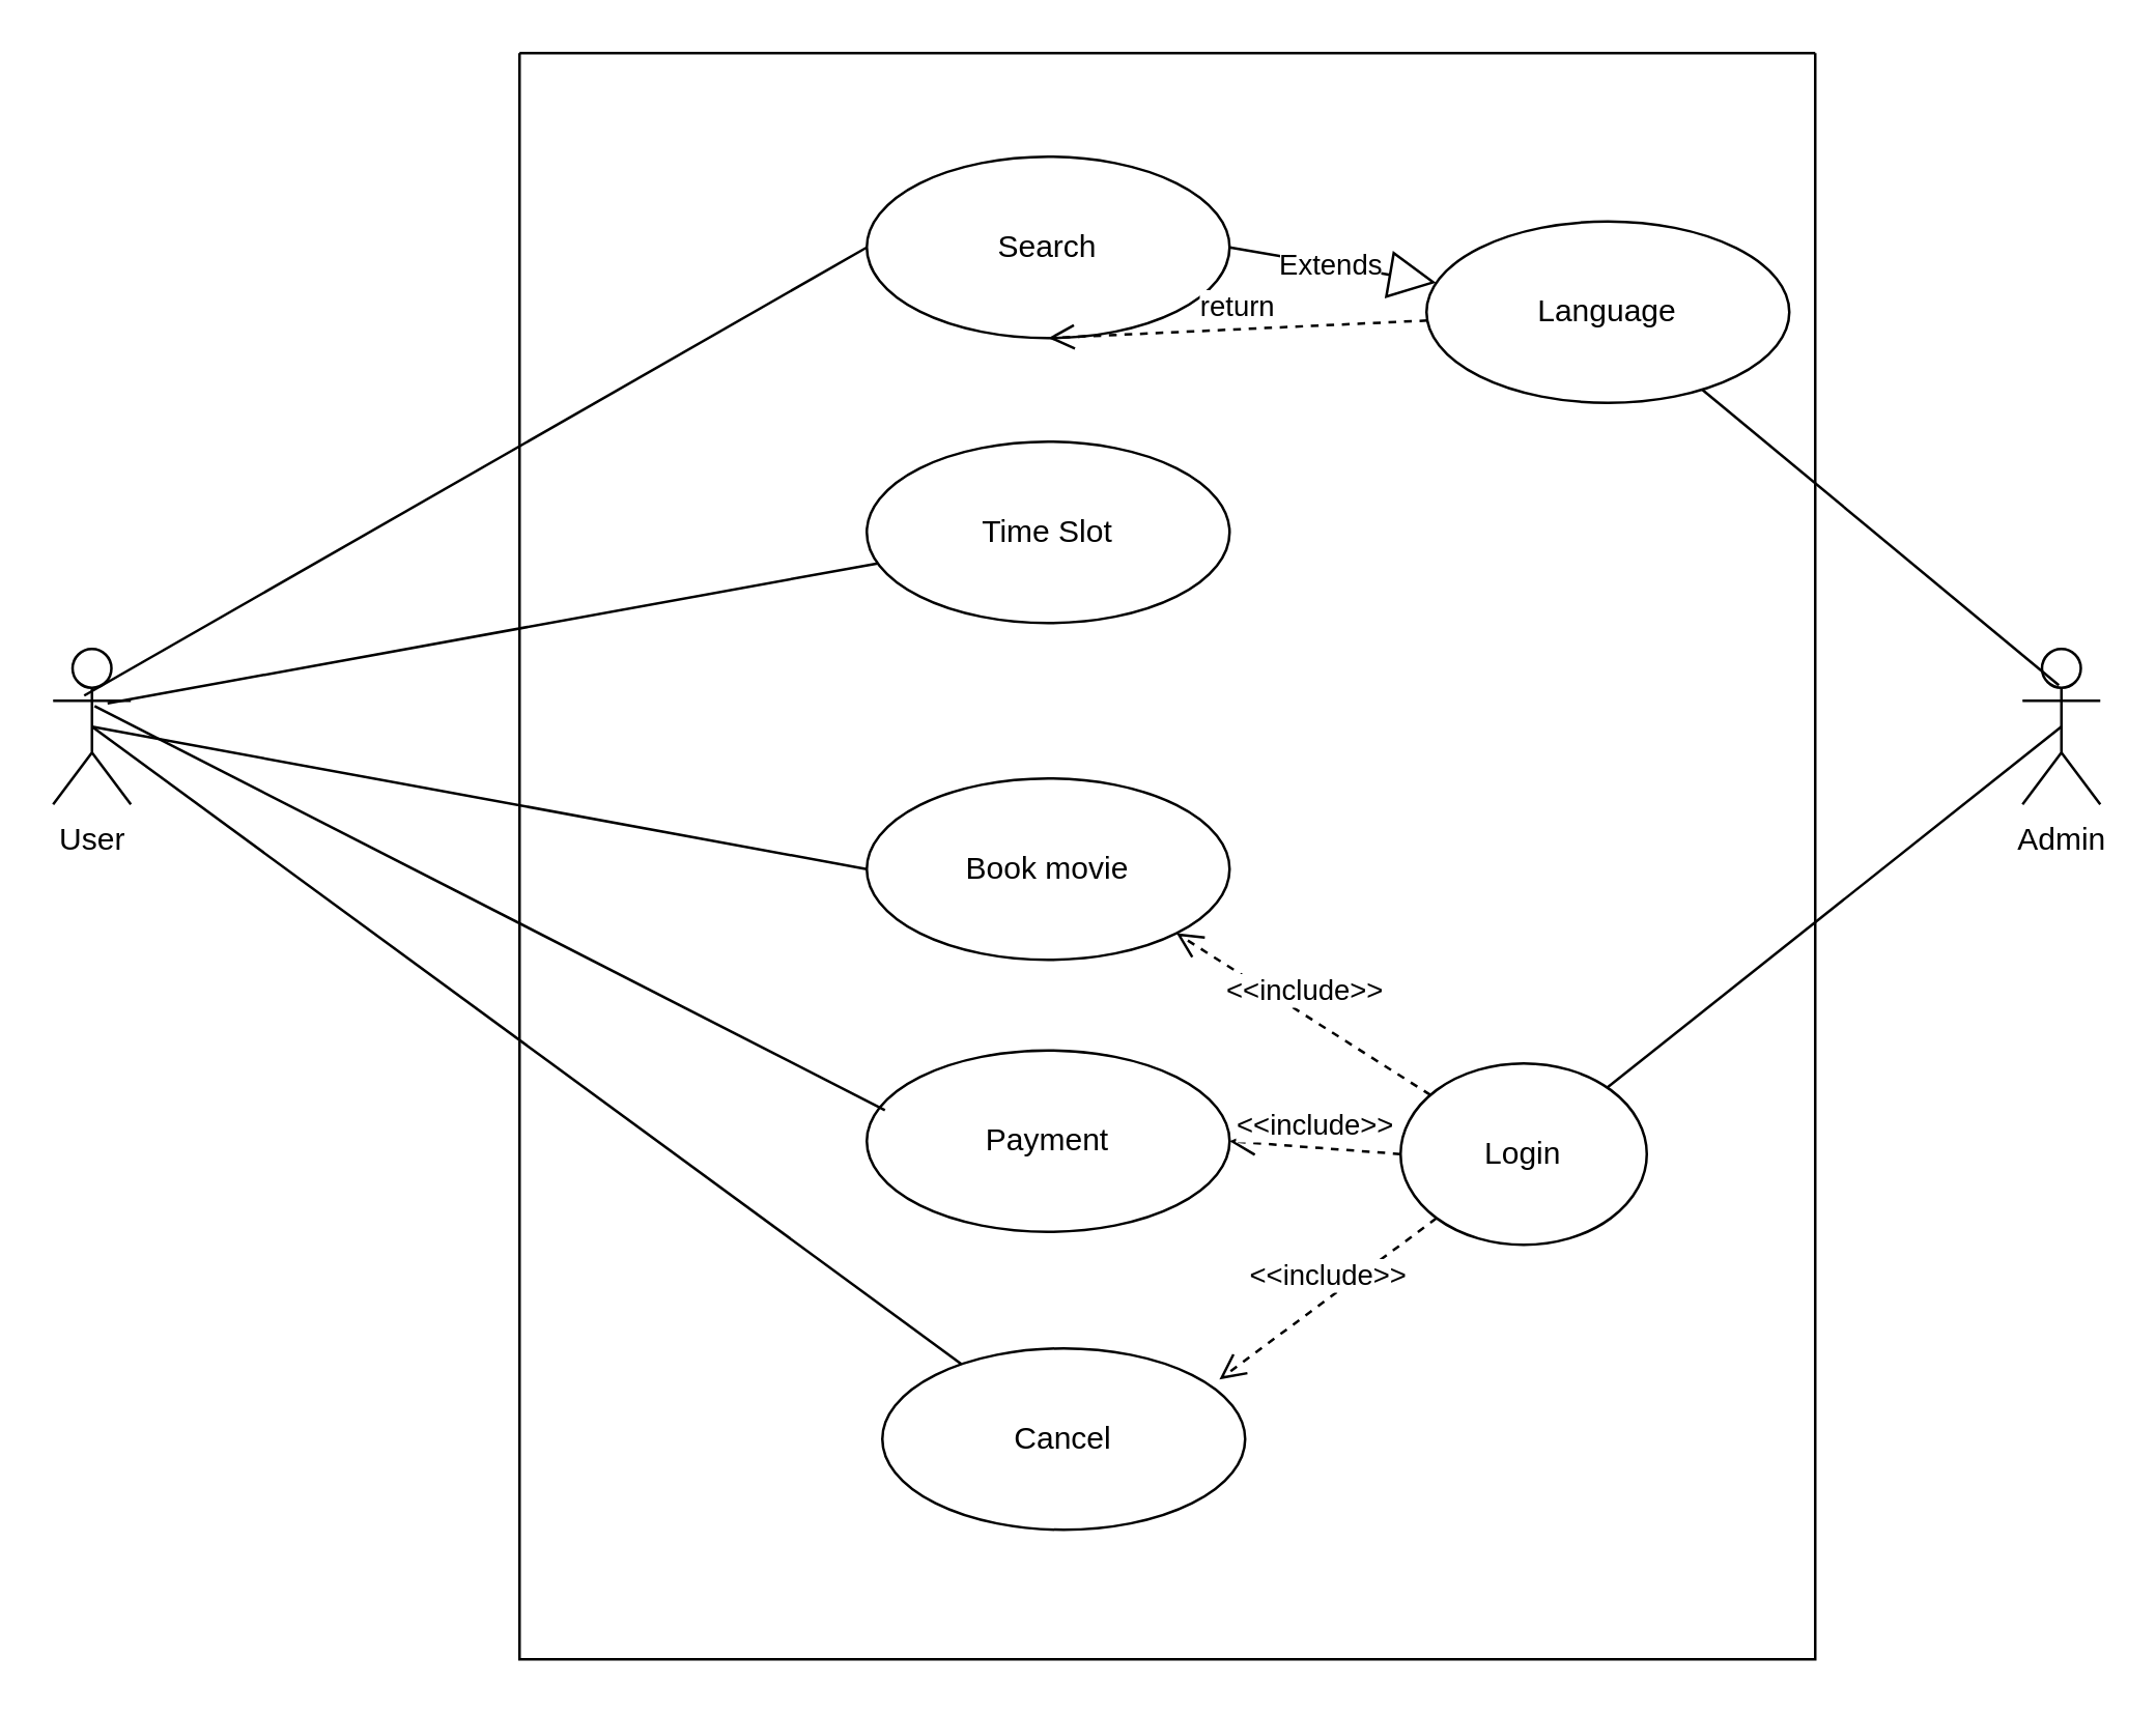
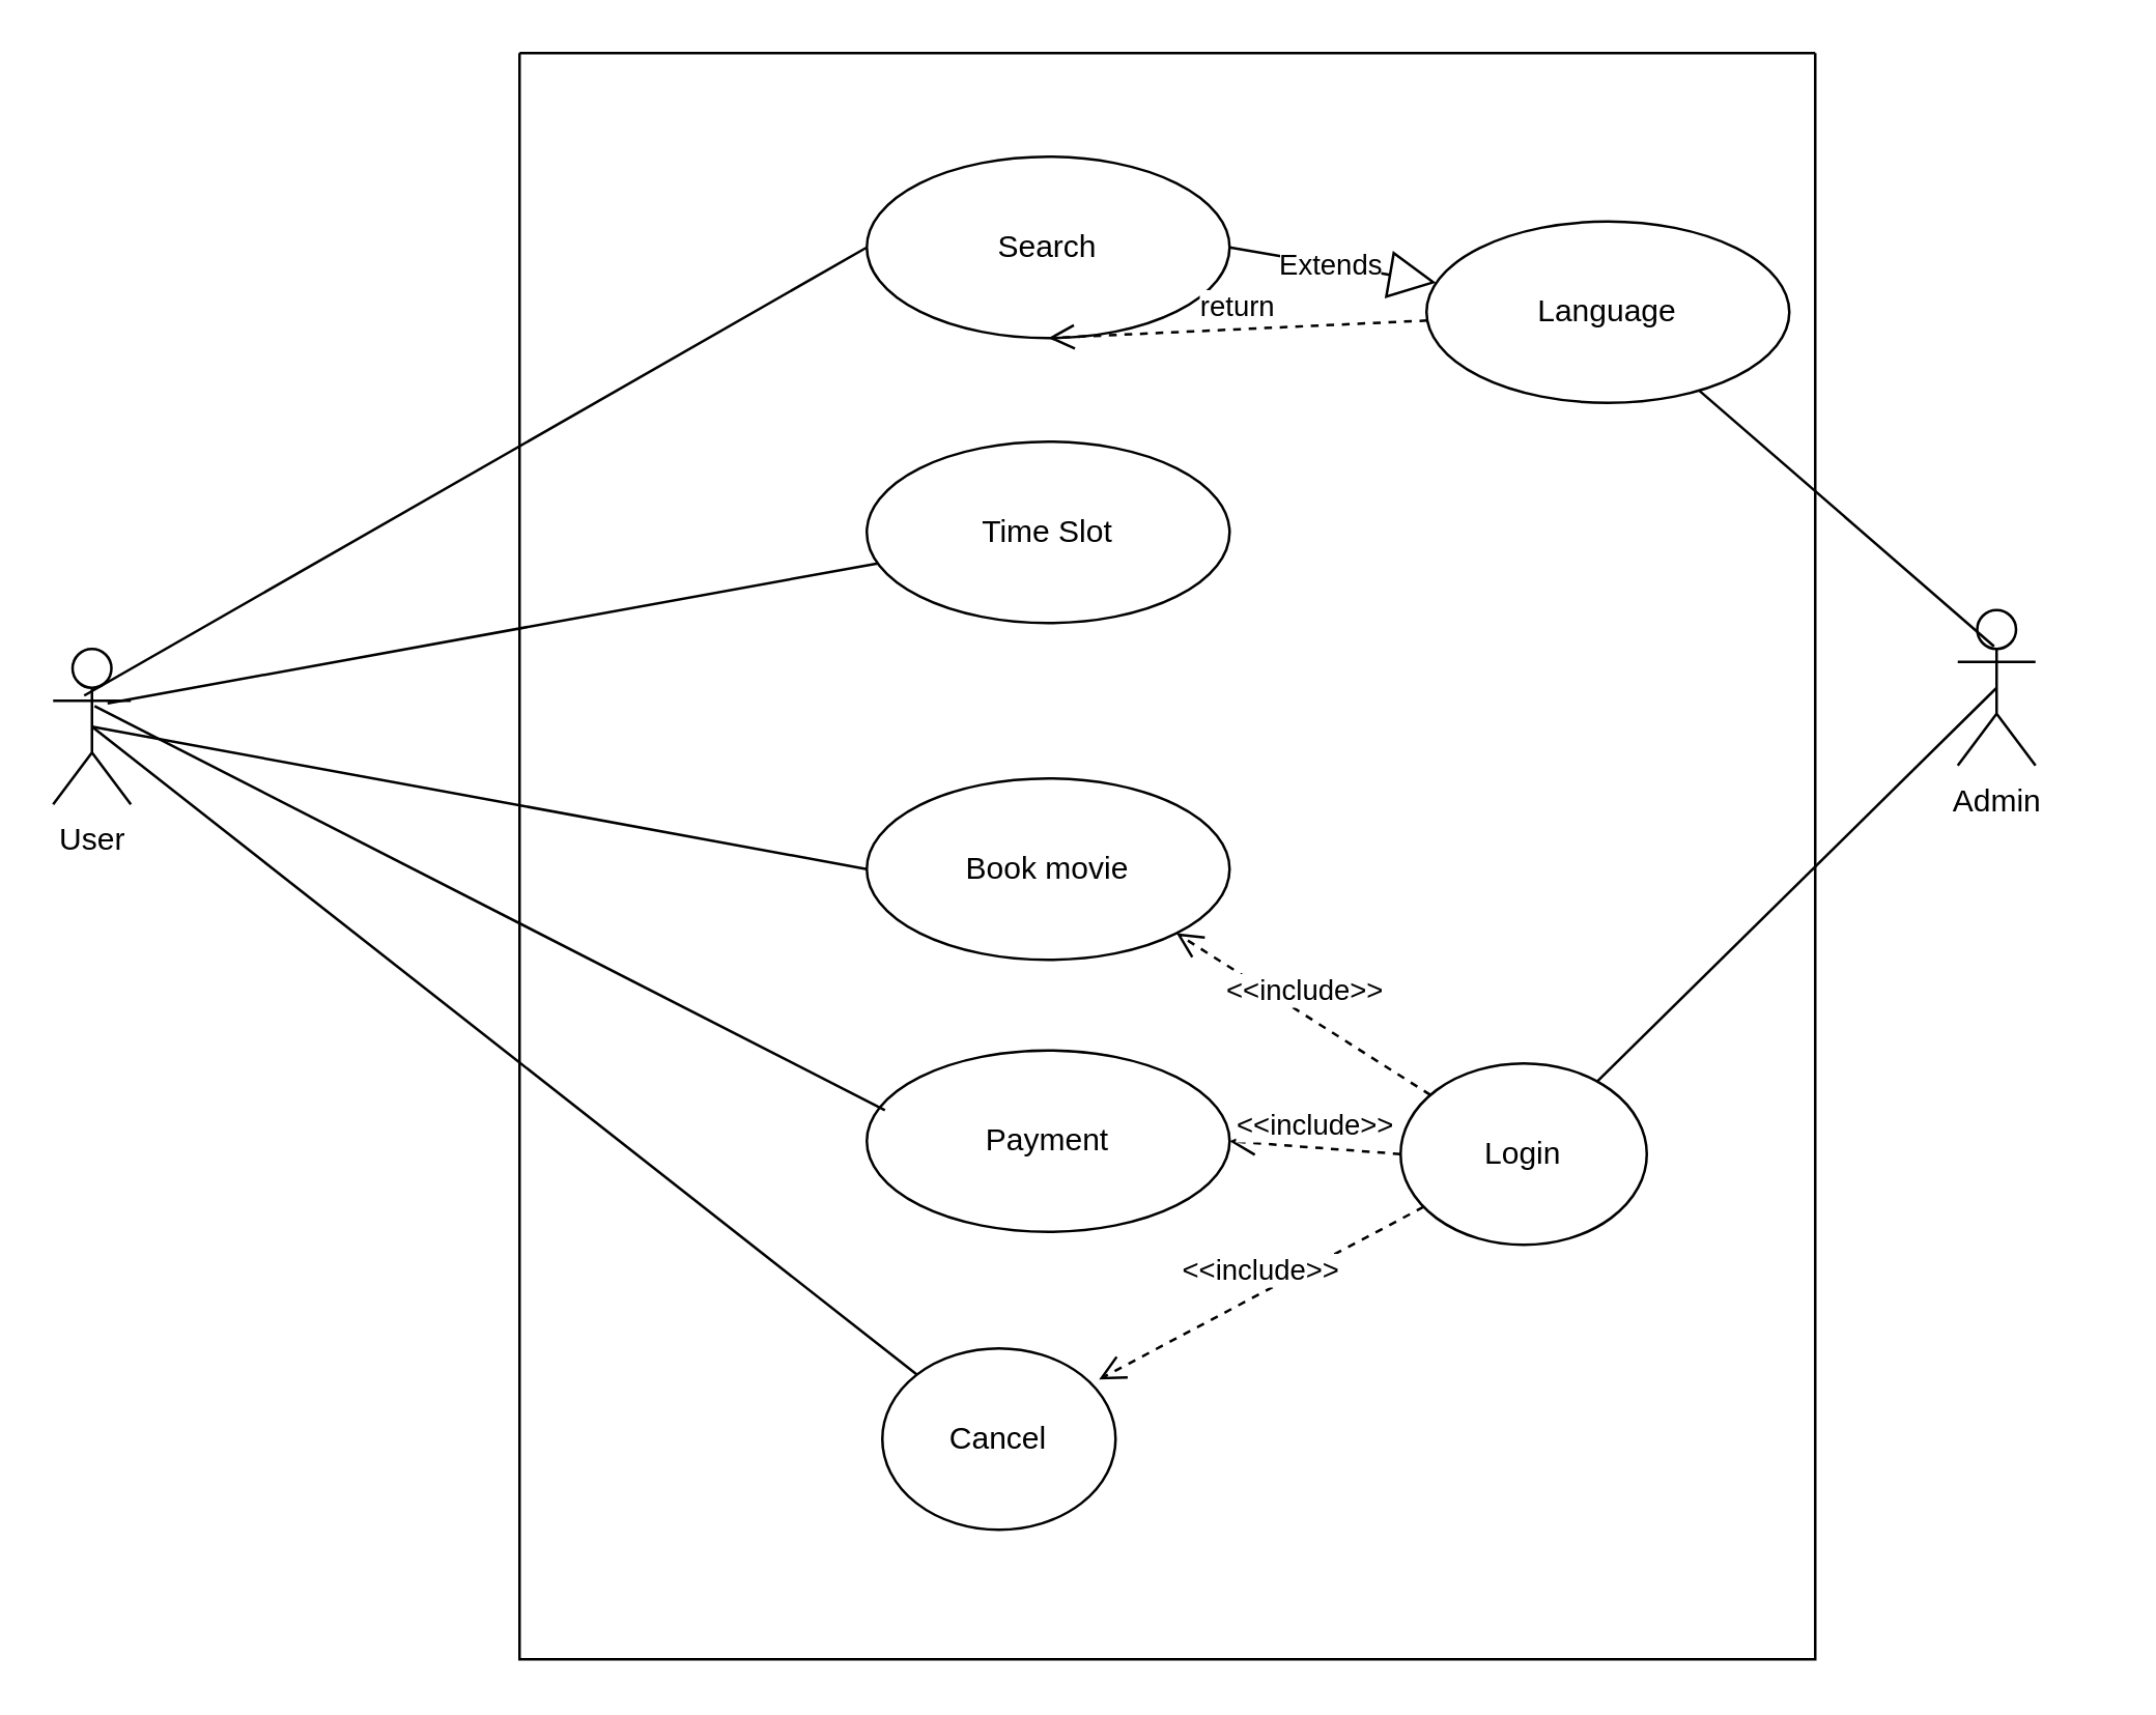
- <mxCell id="12" value="Admin" style="shape=umlActor;verticalLabelPosition=bottom;verticalAlign=top;html=1;" vertex="1" parent="1"><mxGeometry x="780" y="250" width="30" height="60" as="geometry" /></mxCell>
+ <mxCell id="12" value="Admin" style="shape=umlActor;verticalLabelPosition=bottom;verticalAlign=top;html=1;" vertex="1" parent="1"><mxGeometry x="755" y="235" width="30" height="60" as="geometry" /></mxCell>
- <mxCell id="7" value="Cancel" style="ellipse;whiteSpace=wrap;html=1;" vertex="1" parent="1"><mxGeometry x="340" y="520" width="140" height="70" as="geometry" /></mxCell>
+ <mxCell id="7" value="Cancel" style="ellipse;whiteSpace=wrap;html=1;" vertex="1" parent="1"><mxGeometry x="340" y="520" width="90" height="70" as="geometry" /></mxCell>
